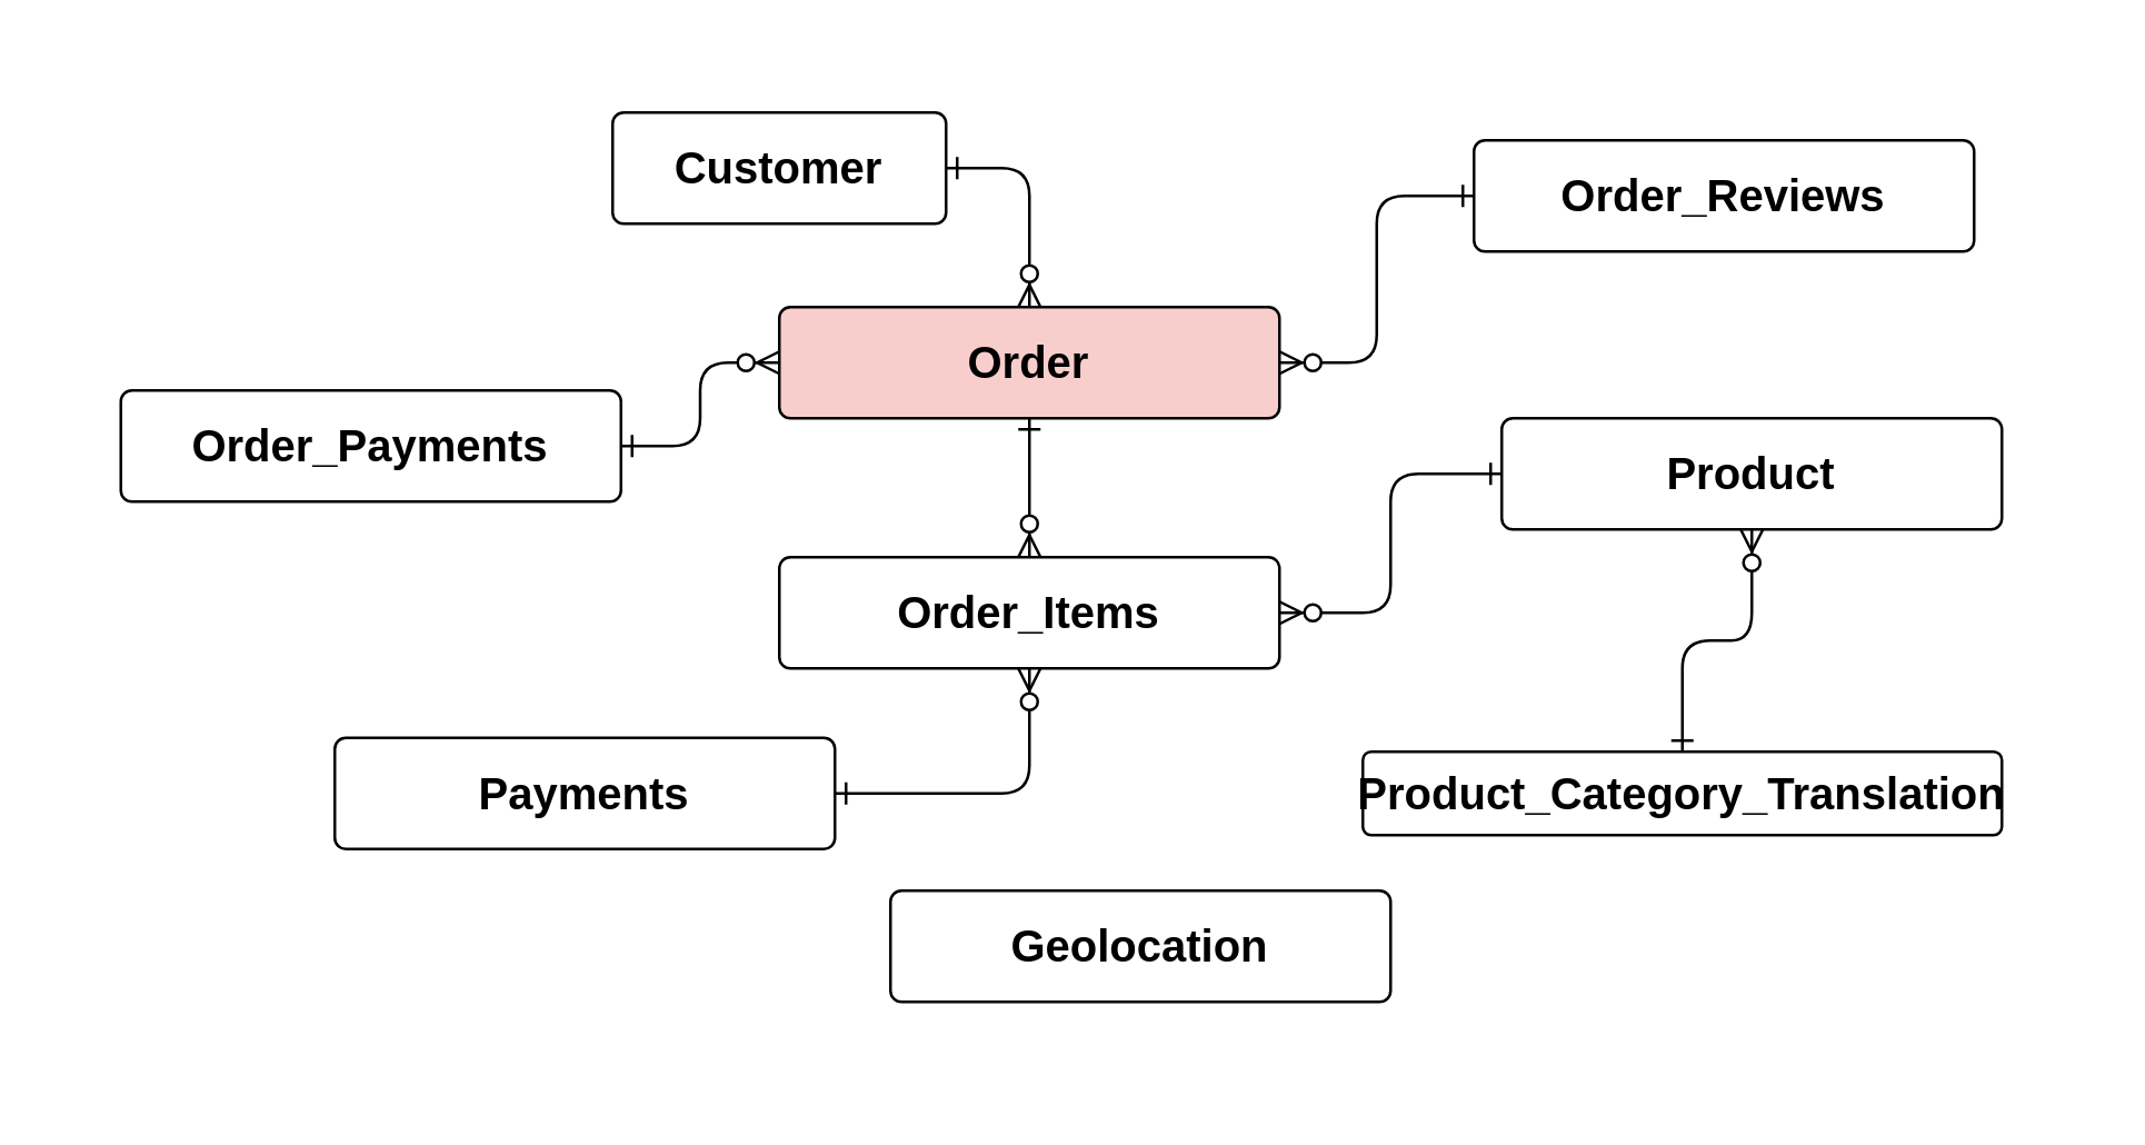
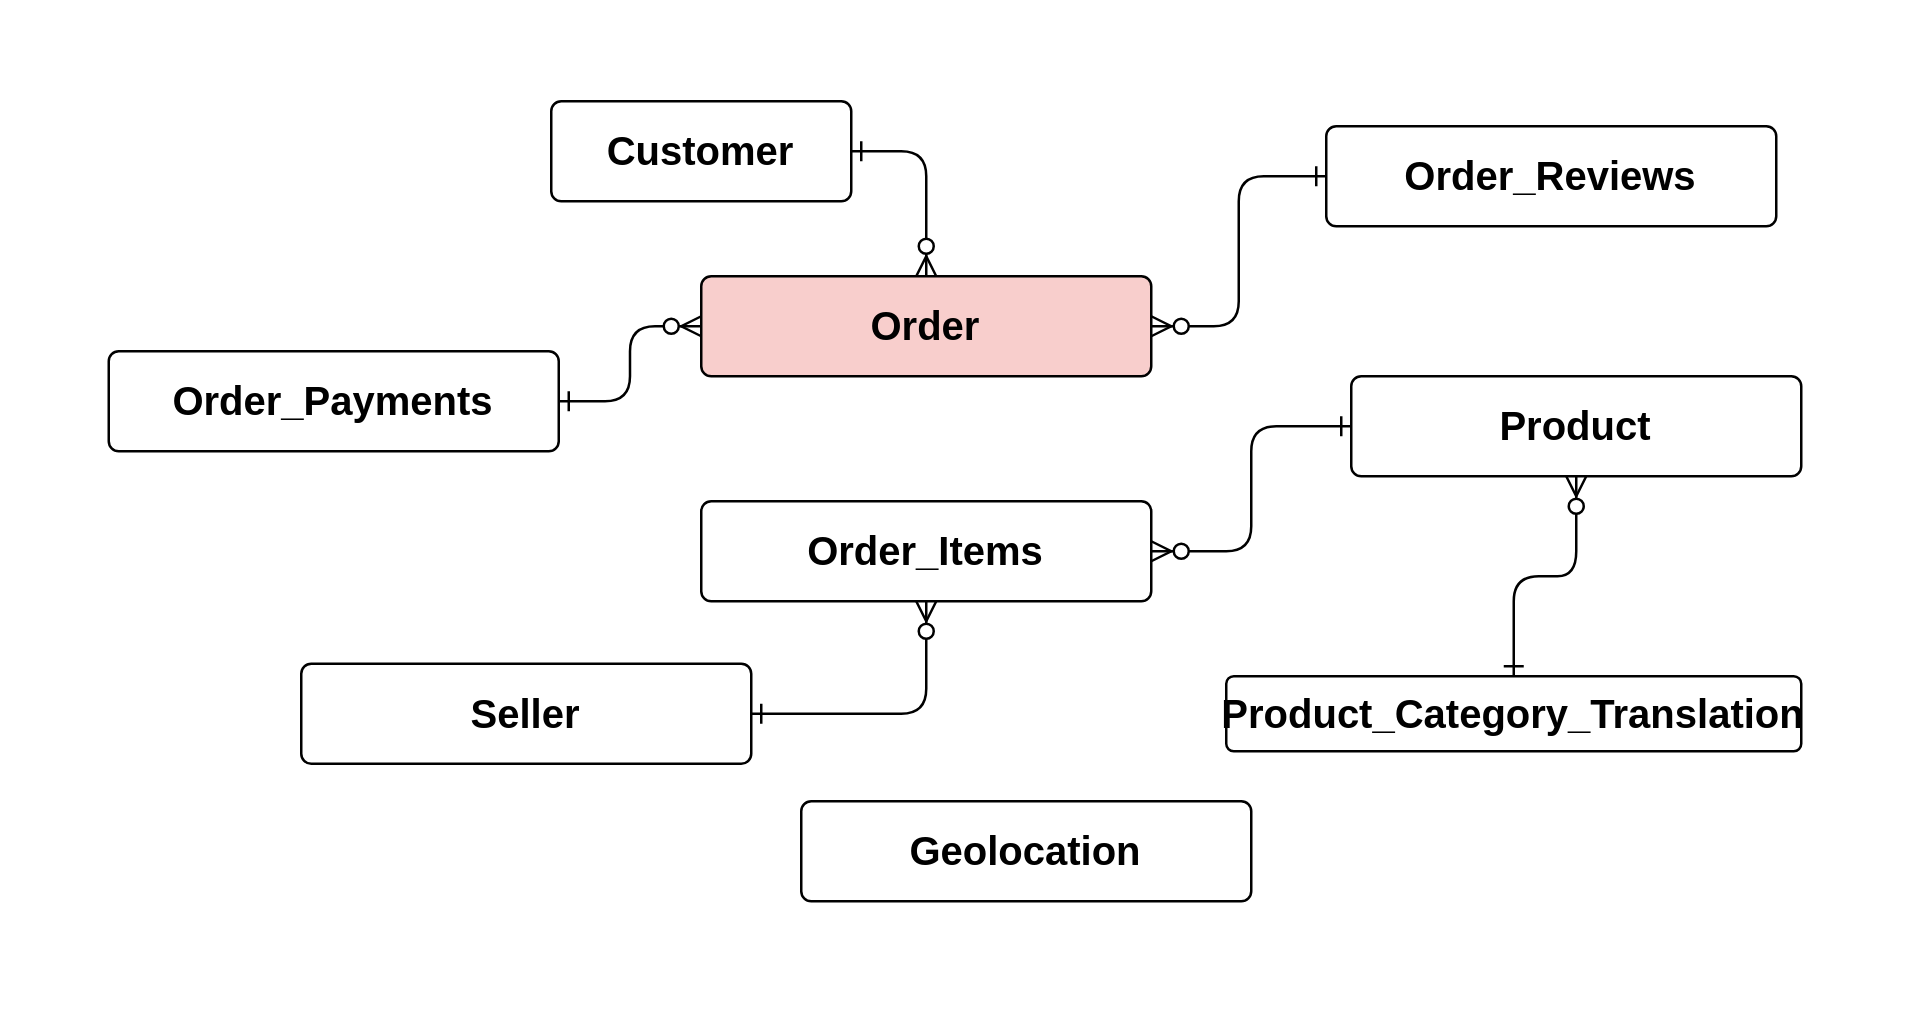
- <mxCell id="11" style="edgeStyle=orthogonalEdgeStyle;rounded=1;orthogonalLoop=1;jettySize=auto;html=1;startArrow=ERone;startFill=0;endArrow=ERzeroToMany;endFill=1;exitX=0.5;exitY=1;exitDx=0;exitDy=0;entryX=0.5;entryY=0;entryDx=0;entryDy=0;" edge="1" parent="1" source="8" target="9"><mxGeometry relative="1" as="geometry"><mxPoint x="247.06" y="239" as="sourcePoint" /><mxPoint x="243" y="330" as="targetPoint" /></mxGeometry></mxCell>
- <mxCell id="6" value="&lt;b&gt;&lt;span lang=&quot;FR&quot; style=&quot;font-size: 12.0pt ; line-height: 107% ; font-family: &amp;#34;calibri&amp;#34; , sans-serif&quot;&gt;Payments&lt;/span&gt;&lt;/b&gt;" style="rounded=1;arcSize=10;whiteSpace=wrap;html=1;align=center;" parent="1" vertex="1"><mxGeometry x="120" y="265" width="180" height="40" as="geometry" /></mxCell>
+ <mxCell id="6" value="&lt;b&gt;&lt;span lang=&quot;FR&quot; style=&quot;font-size: 12.0pt ; line-height: 107% ; font-family: &amp;#34;calibri&amp;#34; , sans-serif&quot;&gt;Seller&lt;/span&gt;&lt;/b&gt;" style="rounded=1;arcSize=10;whiteSpace=wrap;html=1;align=center;" parent="1" vertex="1"><mxGeometry x="120" y="265" width="180" height="40" as="geometry" /></mxCell>
